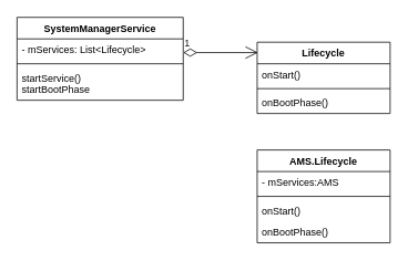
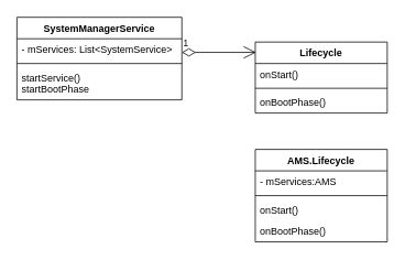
- <mxCell id="3" value="- mServices: List&amp;lt;Lifecycle&amp;gt;" style="text;strokeColor=none;fillColor=none;align=left;verticalAlign=top;spacingLeft=4;spacingRight=4;overflow=hidden;rotatable=0;points=[[0,0.5],[1,0.5]];portConstraint=eastwest;whiteSpace=wrap;html=1;" vertex="1" parent="2"><mxGeometry y="26" width="200" height="26" as="geometry" /></mxCell>
+ <mxCell id="3" value="- mServices: List&amp;lt;SystemService&amp;gt;" style="text;strokeColor=none;fillColor=none;align=left;verticalAlign=top;spacingLeft=4;spacingRight=4;overflow=hidden;rotatable=0;points=[[0,0.5],[1,0.5]];portConstraint=eastwest;whiteSpace=wrap;html=1;" vertex="1" parent="2"><mxGeometry y="26" width="200" height="26" as="geometry" /></mxCell>
